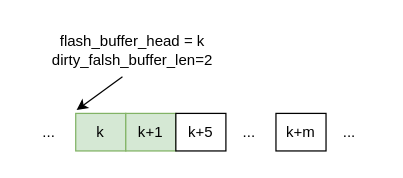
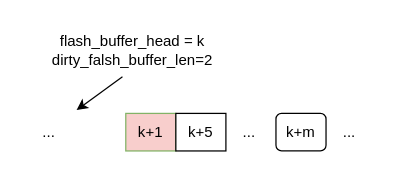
- <mxCell id="2" value="k" style="rounded=0;whiteSpace=wrap;html=1;fillColor=#d5e8d4;strokeColor=#82b366;" vertex="1" parent="1"><mxGeometry x="60" y="90" width="40" height="30" as="geometry" /></mxCell>
- <mxCell id="4" value="k+1" style="rounded=0;whiteSpace=wrap;html=1;fillColor=#d5e8d4;strokeColor=#82b366;" vertex="1" parent="1"><mxGeometry x="100" y="90" width="40" height="30" as="geometry" /></mxCell>
+ <mxCell id="4" value="k+1" style="rounded=0;whiteSpace=wrap;html=1;fillColor=#f8cecc;strokeColor=#82b366;" vertex="1" parent="1"><mxGeometry x="100" y="90" width="40" height="30" as="geometry" /></mxCell>
- <mxCell id="3" value="k+m" style="rounded=0;whiteSpace=wrap;html=1;" vertex="1" parent="1"><mxGeometry x="220" y="90" width="40" height="30" as="geometry" /></mxCell>
+ <mxCell id="3" value="k+m" style="whiteSpace=wrap;html=1;rounded=1;" vertex="1" parent="1"><mxGeometry x="220" y="90" width="40" height="30" as="geometry" /></mxCell>
